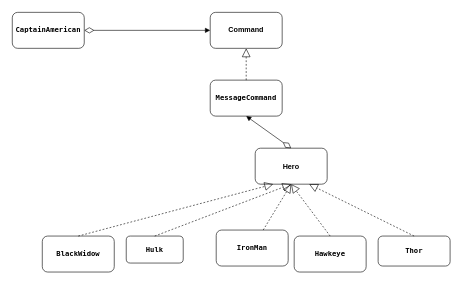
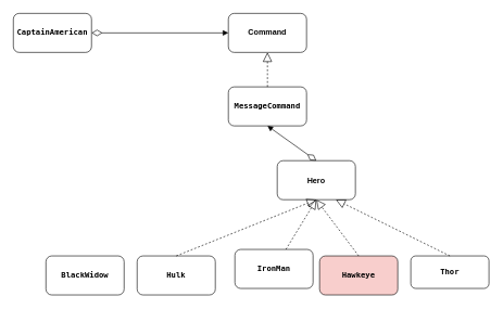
- <mxCell id="14" value="" style="endArrow=block;dashed=1;endFill=0;endSize=12;html=1;entryX=0.25;entryY=1;entryDx=0;entryDy=0;exitX=0.5;exitY=0;exitDx=0;exitDy=0;fontStyle=1" edge="1" parent="1" source="4" target="3"><mxGeometry width="160" relative="1" as="geometry"><mxPoint x="170" y="376" as="sourcePoint" /><mxPoint x="310" y="290" as="targetPoint" /></mxGeometry></mxCell>
- <mxCell id="5" value="&lt;pre&gt;Hulk&lt;/pre&gt;" style="rounded=1;whiteSpace=wrap;html=1;fontStyle=1" vertex="1" parent="1"><mxGeometry x="210" y="393" width="95" height="45" as="geometry" /></mxCell>
+ <mxCell id="5" value="&lt;pre&gt;Hulk&lt;/pre&gt;" style="rounded=1;whiteSpace=wrap;html=1;fontStyle=1" vertex="1" parent="1"><mxGeometry x="210" y="393" width="120" height="60" as="geometry" /></mxCell>
- <mxCell id="8" value="&lt;pre&gt;Hawkeye&lt;/pre&gt;" style="rounded=1;whiteSpace=wrap;html=1;fontStyle=1" vertex="1" parent="1"><mxGeometry x="490" y="393" width="120" height="60" as="geometry" /></mxCell>
+ <mxCell id="8" value="&lt;pre&gt;Hawkeye&lt;/pre&gt;" style="rounded=1;whiteSpace=wrap;html=1;fontStyle=1;fillColor=#f8cecc;" vertex="1" parent="1"><mxGeometry x="490" y="393" width="120" height="60" as="geometry" /></mxCell>
